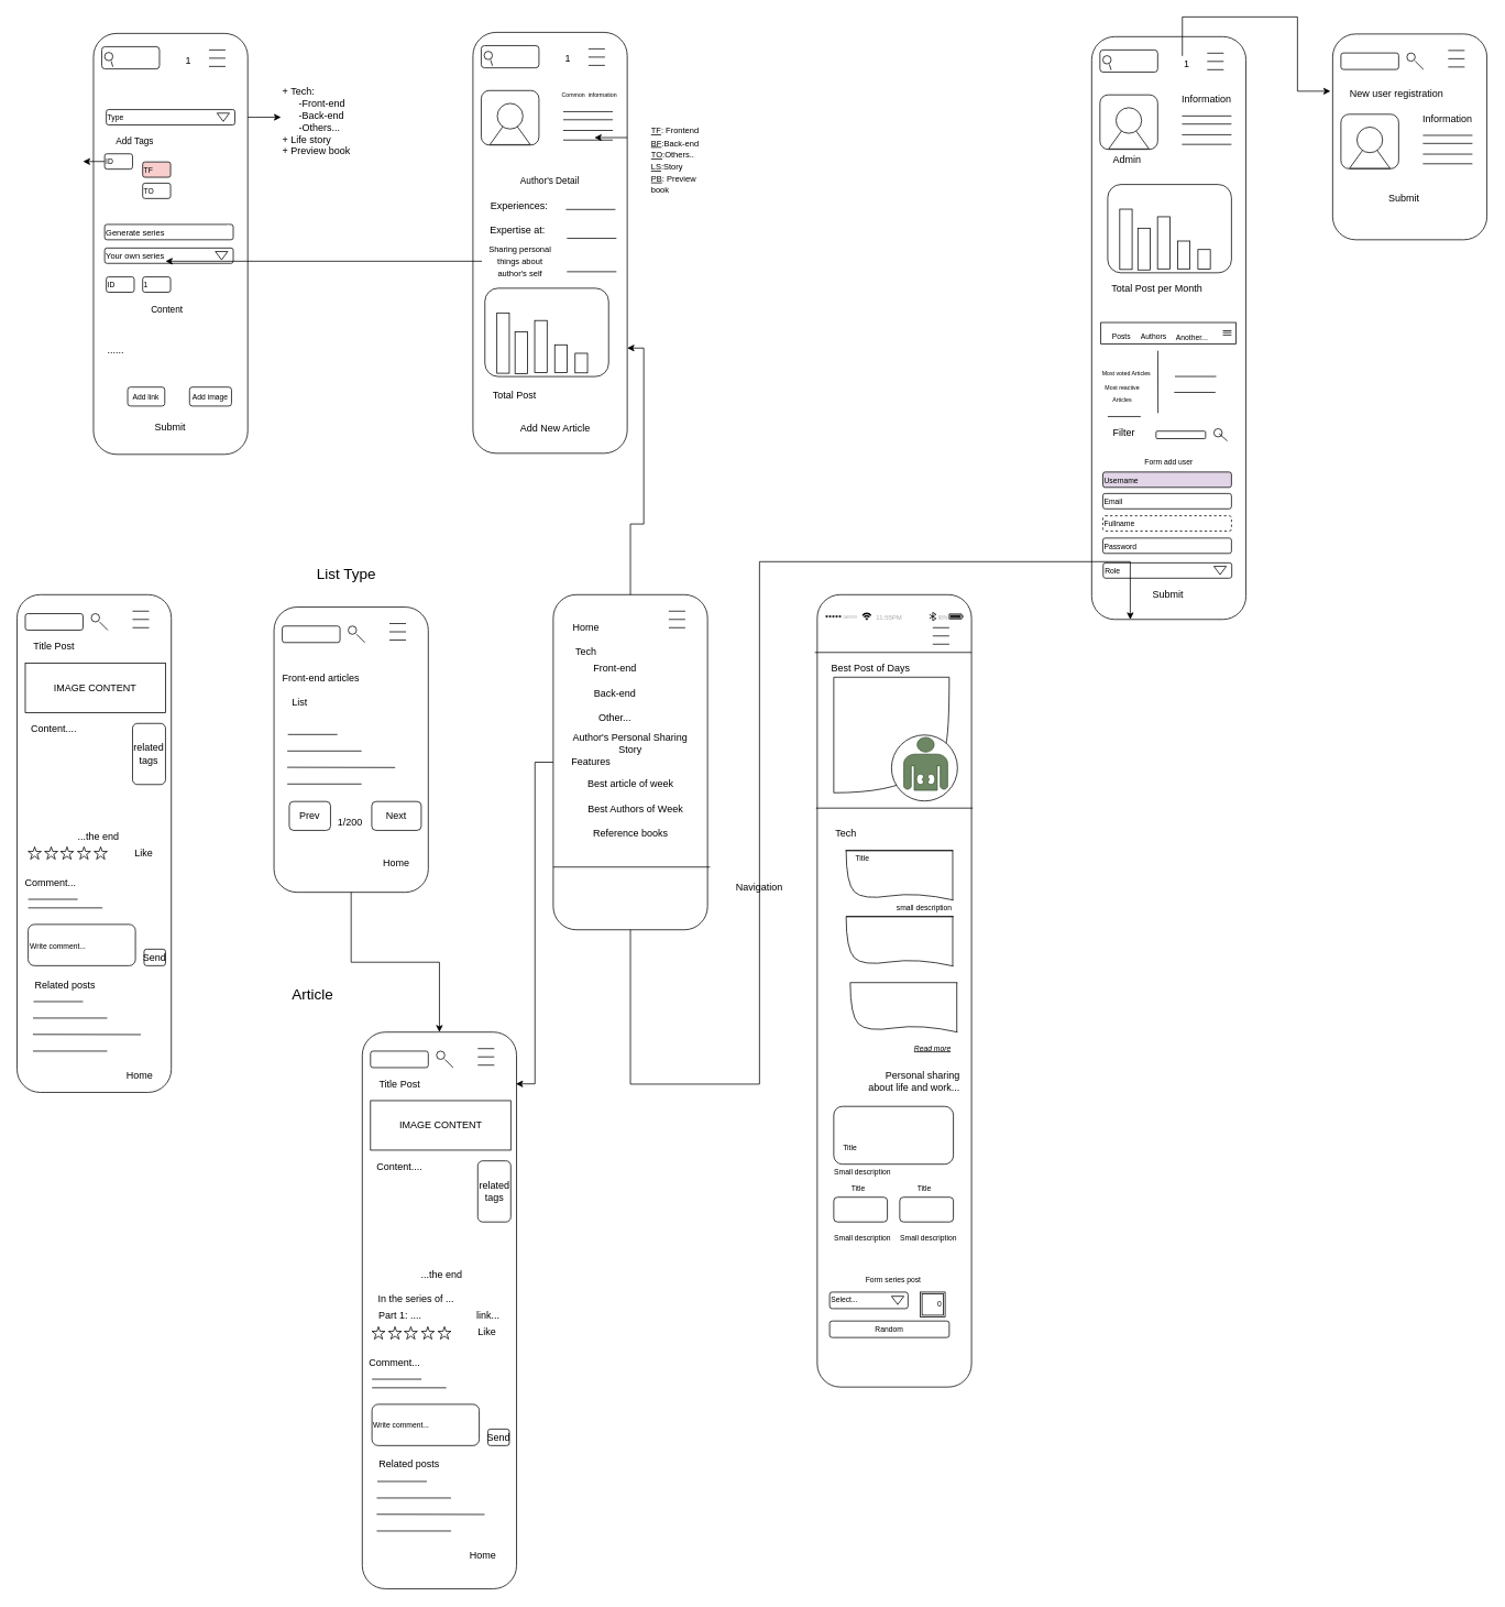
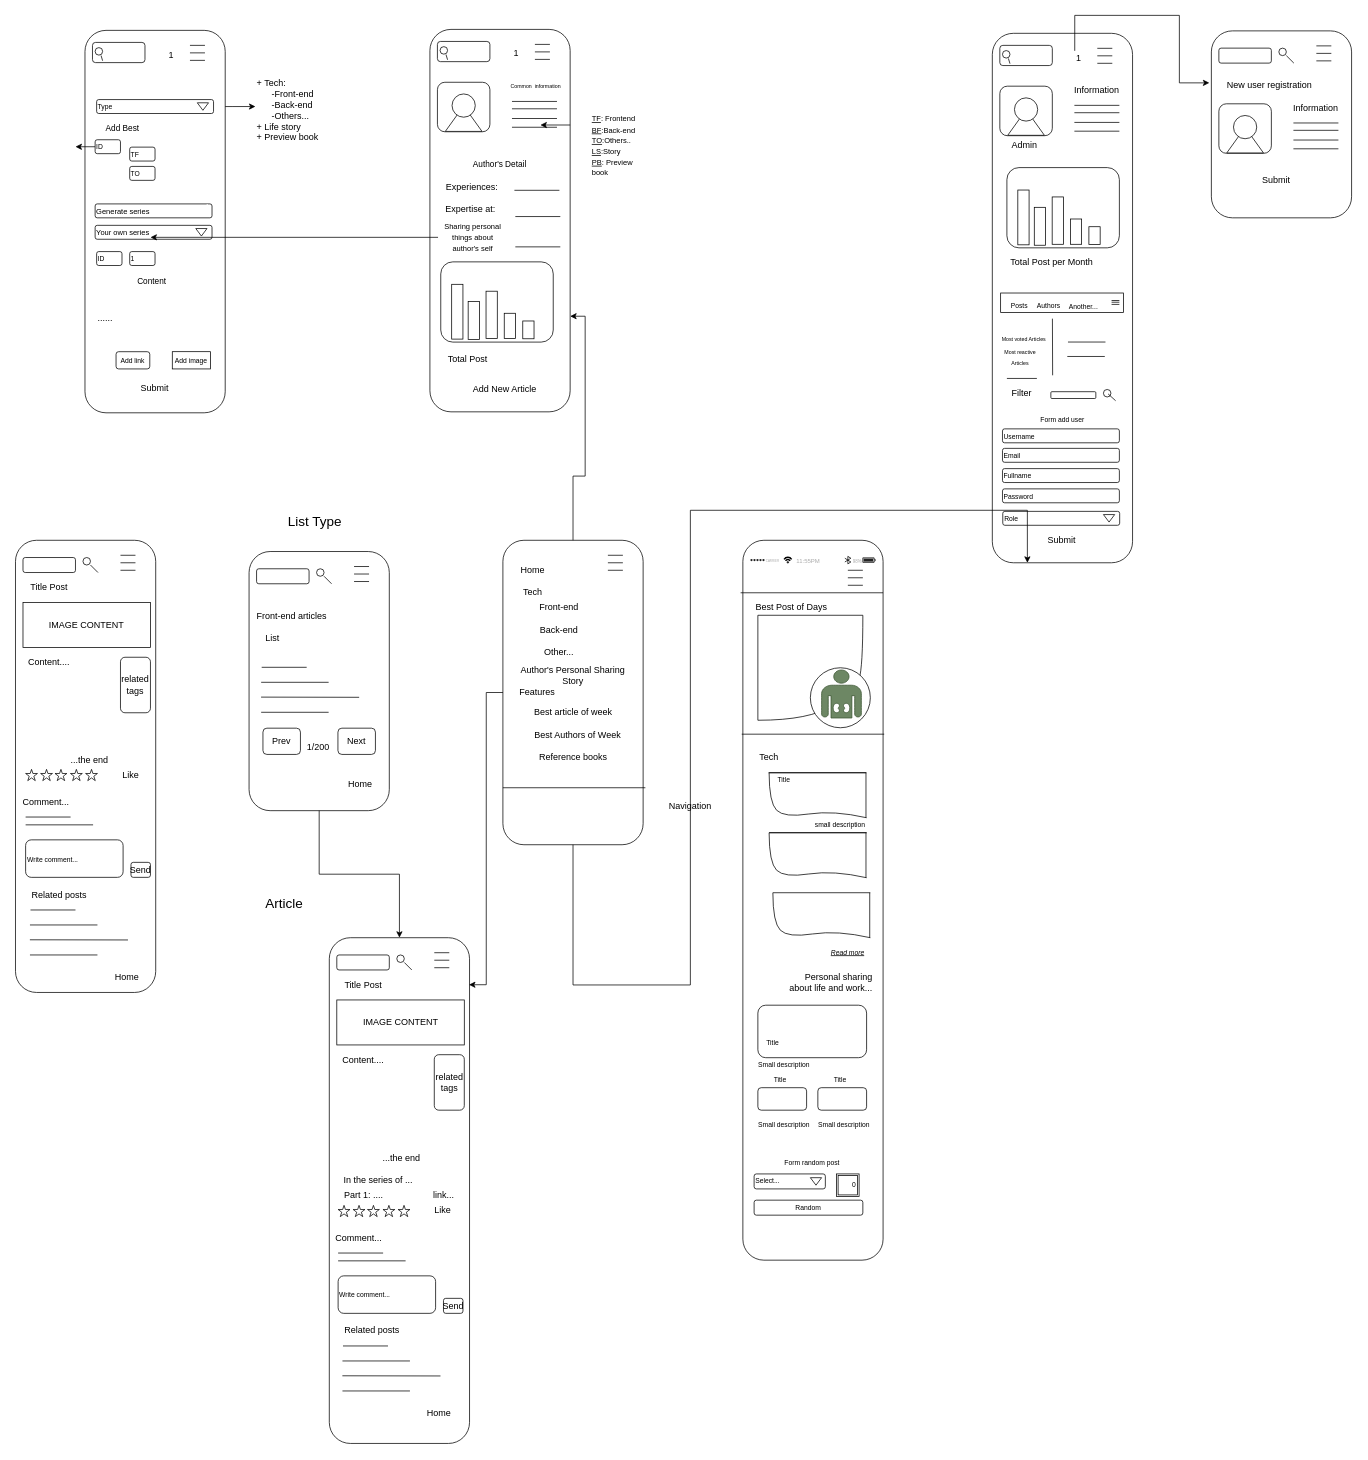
- <mxCell id="221" value="&lt;font style=&quot;font-size: 11px&quot;&gt;Add Tags&lt;/font&gt;" style="text;html=1;strokeColor=none;fillColor=none;align=center;verticalAlign=middle;whiteSpace=wrap;rounded=0;" parent="209" vertex="1"><mxGeometry x="22.67" y="121.43" width="80" height="20" as="geometry" /></mxCell>
+ <mxCell id="221" value="&lt;font style=&quot;font-size: 11px&quot;&gt;Add Best&lt;/font&gt;" style="text;html=1;strokeColor=none;fillColor=none;align=center;verticalAlign=middle;whiteSpace=wrap;rounded=0;" parent="209" vertex="1"><mxGeometry x="22.67" y="121.43" width="80" height="20" as="geometry" /></mxCell>
- <mxCell id="225" value="&lt;font style=&quot;font-size: 9px&quot;&gt;TF&lt;/font&gt;" style="rounded=1;whiteSpace=wrap;html=1;align=left;fillColor=#f8cecc;" parent="209" vertex="1"><mxGeometry x="72.3" y="155.71" width="33.8" height="18.57" as="geometry" /></mxCell>
+ <mxCell id="225" value="&lt;font style=&quot;font-size: 9px&quot;&gt;TF&lt;/font&gt;" style="rounded=1;whiteSpace=wrap;html=1;align=left;" parent="209" vertex="1"><mxGeometry x="72.3" y="155.71" width="33.8" height="18.57" as="geometry" /></mxCell>
- <mxCell id="236" value="&lt;font style=&quot;font-size: 9px&quot;&gt;Add image&lt;/font&gt;" style="rounded=1;whiteSpace=wrap;html=1;" parent="209" vertex="1"><mxGeometry x="129.1" y="428.5" width="50.9" height="23" as="geometry" /></mxCell>
+ <mxCell id="236" value="&lt;font style=&quot;font-size: 9px&quot;&gt;Add image&lt;/font&gt;" style="whiteSpace=wrap;html=1;rounded=0;" parent="209" vertex="1"><mxGeometry x="129.1" y="428.5" width="50.9" height="23" as="geometry" /></mxCell>
- <mxCell id="44" value="&lt;font style=&quot;font-size: 9px&quot;&gt;Username&lt;/font&gt;" style="rounded=1;whiteSpace=wrap;html=1;align=left;fillColor=#e1d5e7;" parent="1" vertex="1"><mxGeometry x="1336.2" y="571.43" width="155.9" height="18.57" as="geometry" /></mxCell>
+ <mxCell id="44" value="&lt;font style=&quot;font-size: 9px&quot;&gt;Username&lt;/font&gt;" style="rounded=1;whiteSpace=wrap;html=1;align=left;" parent="1" vertex="1"><mxGeometry x="1336.2" y="571.43" width="155.9" height="18.57" as="geometry" /></mxCell>
- <mxCell id="46" value="&lt;font style=&quot;font-size: 9px&quot;&gt;Fullname&lt;/font&gt;" style="rounded=1;whiteSpace=wrap;html=1;align=left;dashed=1;" parent="1" vertex="1"><mxGeometry x="1336.2" y="624.43" width="155.9" height="18.57" as="geometry" /></mxCell>
+ <mxCell id="46" value="&lt;font style=&quot;font-size: 9px&quot;&gt;Fullname&lt;/font&gt;" style="rounded=1;whiteSpace=wrap;html=1;align=left;" parent="1" vertex="1"><mxGeometry x="1336.2" y="624.43" width="155.9" height="18.57" as="geometry" /></mxCell>
- <mxCell id="297" value="Next" style="rounded=1;whiteSpace=wrap;html=1;" parent="281" vertex="1"><mxGeometry x="129.07" y="235.57" width="60" height="35" as="geometry" /></mxCell>
+ <mxCell id="297" value="Next" style="rounded=1;whiteSpace=wrap;html=1;" parent="281" vertex="1"><mxGeometry x="129.07" y="235.57" width="50" height="35" as="geometry" /></mxCell>
- <mxCell id="162" value="Form series post" style="text;html=1;strokeColor=none;fillColor=none;align=center;verticalAlign=middle;whiteSpace=wrap;rounded=0;fontSize=9;" parent="123" vertex="1"><mxGeometry x="60" y="820" width="85" height="20" as="geometry" /></mxCell>
+ <mxCell id="162" value="Form random post" style="text;html=1;strokeColor=none;fillColor=none;align=center;verticalAlign=middle;whiteSpace=wrap;rounded=0;fontSize=9;" parent="123" vertex="1"><mxGeometry x="60" y="820" width="85" height="20" as="geometry" /></mxCell>
